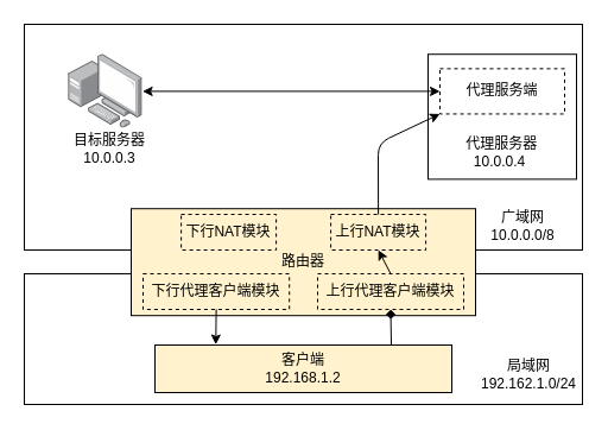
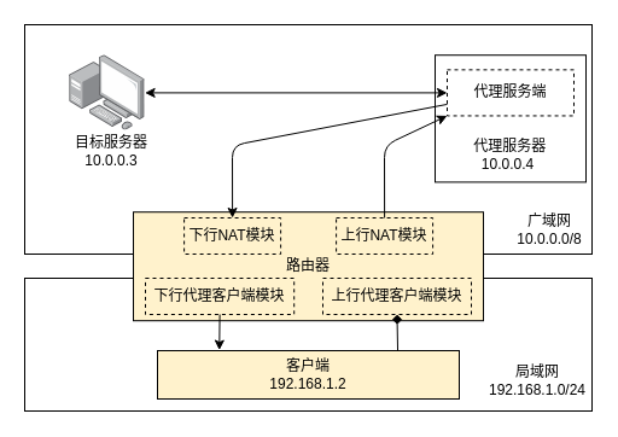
+ <mxCell id="18" value="" style="endArrow=classic;html=1;exitX=0;exitY=0.75;exitDx=0;exitDy=0;entryX=0.5;entryY=0;entryDx=0;entryDy=0;" edge="1" parent="1" source="21" target="11"><mxGeometry width="50" height="50" relative="1" as="geometry"><mxPoint x="250" y="220" as="sourcePoint" /><mxPoint x="300" y="170" as="targetPoint" /><Array as="points"><mxPoint x="192" y="120" /></Array></mxGeometry></mxCell>
- <mxCell id="5" value="广域网&lt;br&gt;10.0.0.0/8" style="text;html=1;strokeColor=none;fillColor=none;align=center;verticalAlign=middle;whiteSpace=wrap;rounded=0;" parent="1" vertex="1"><mxGeometry x="410" y="175.2" width="60" height="30" as="geometry" /></mxCell>
+ <mxCell id="5" value="广域网&lt;br&gt;10.0.0.0/8" style="text;html=1;strokeColor=none;fillColor=none;align=center;verticalAlign=middle;whiteSpace=wrap;rounded=0;" parent="1" vertex="1"><mxGeometry x="425" y="175.2" width="60" height="30" as="geometry" /></mxCell>
- <mxCell id="12" style="edgeStyle=none;html=1;exitX=0.5;exitY=0;exitDx=0;exitDy=0;entryX=0.5;entryY=1;entryDx=0;entryDy=0;startArrow=none;startFill=0;" edge="1" parent="1" source="13" target="10"><mxGeometry relative="1" as="geometry" /></mxCell>
- <mxCell id="4" value="局域网&lt;br&gt;192.162.1.0/24" style="text;html=1;strokeColor=none;fillColor=none;align=center;verticalAlign=middle;whiteSpace=wrap;rounded=0;" parent="1" vertex="1"><mxGeometry x="415" y="300" width="60" height="30" as="geometry" /></mxCell>
+ <mxCell id="4" value="局域网&lt;br&gt;192.168.1.0/24" style="text;html=1;strokeColor=none;fillColor=none;align=center;verticalAlign=middle;whiteSpace=wrap;rounded=0;" parent="1" vertex="1"><mxGeometry x="415" y="300" width="60" height="30" as="geometry" /></mxCell>
